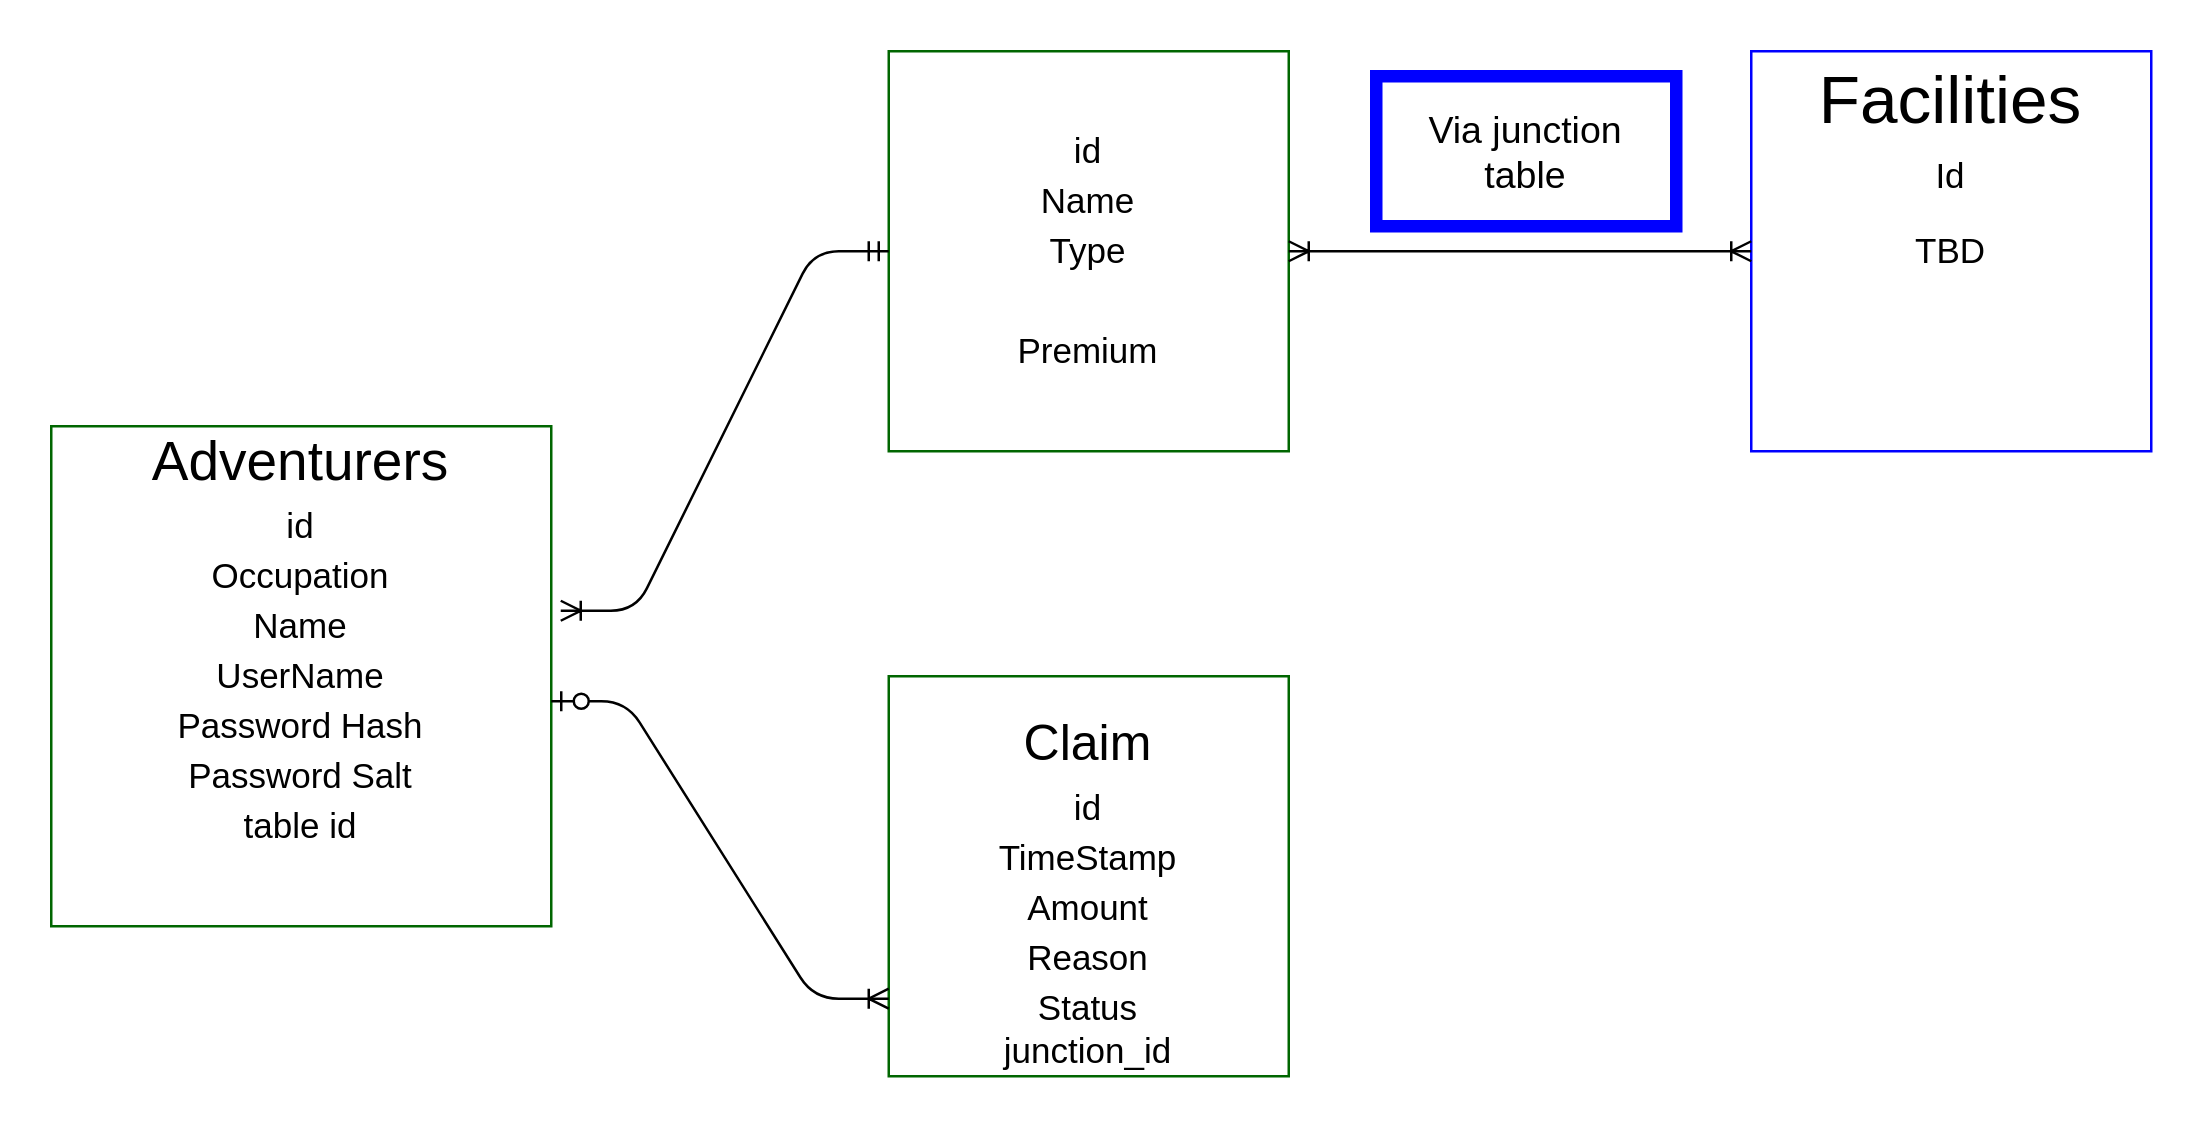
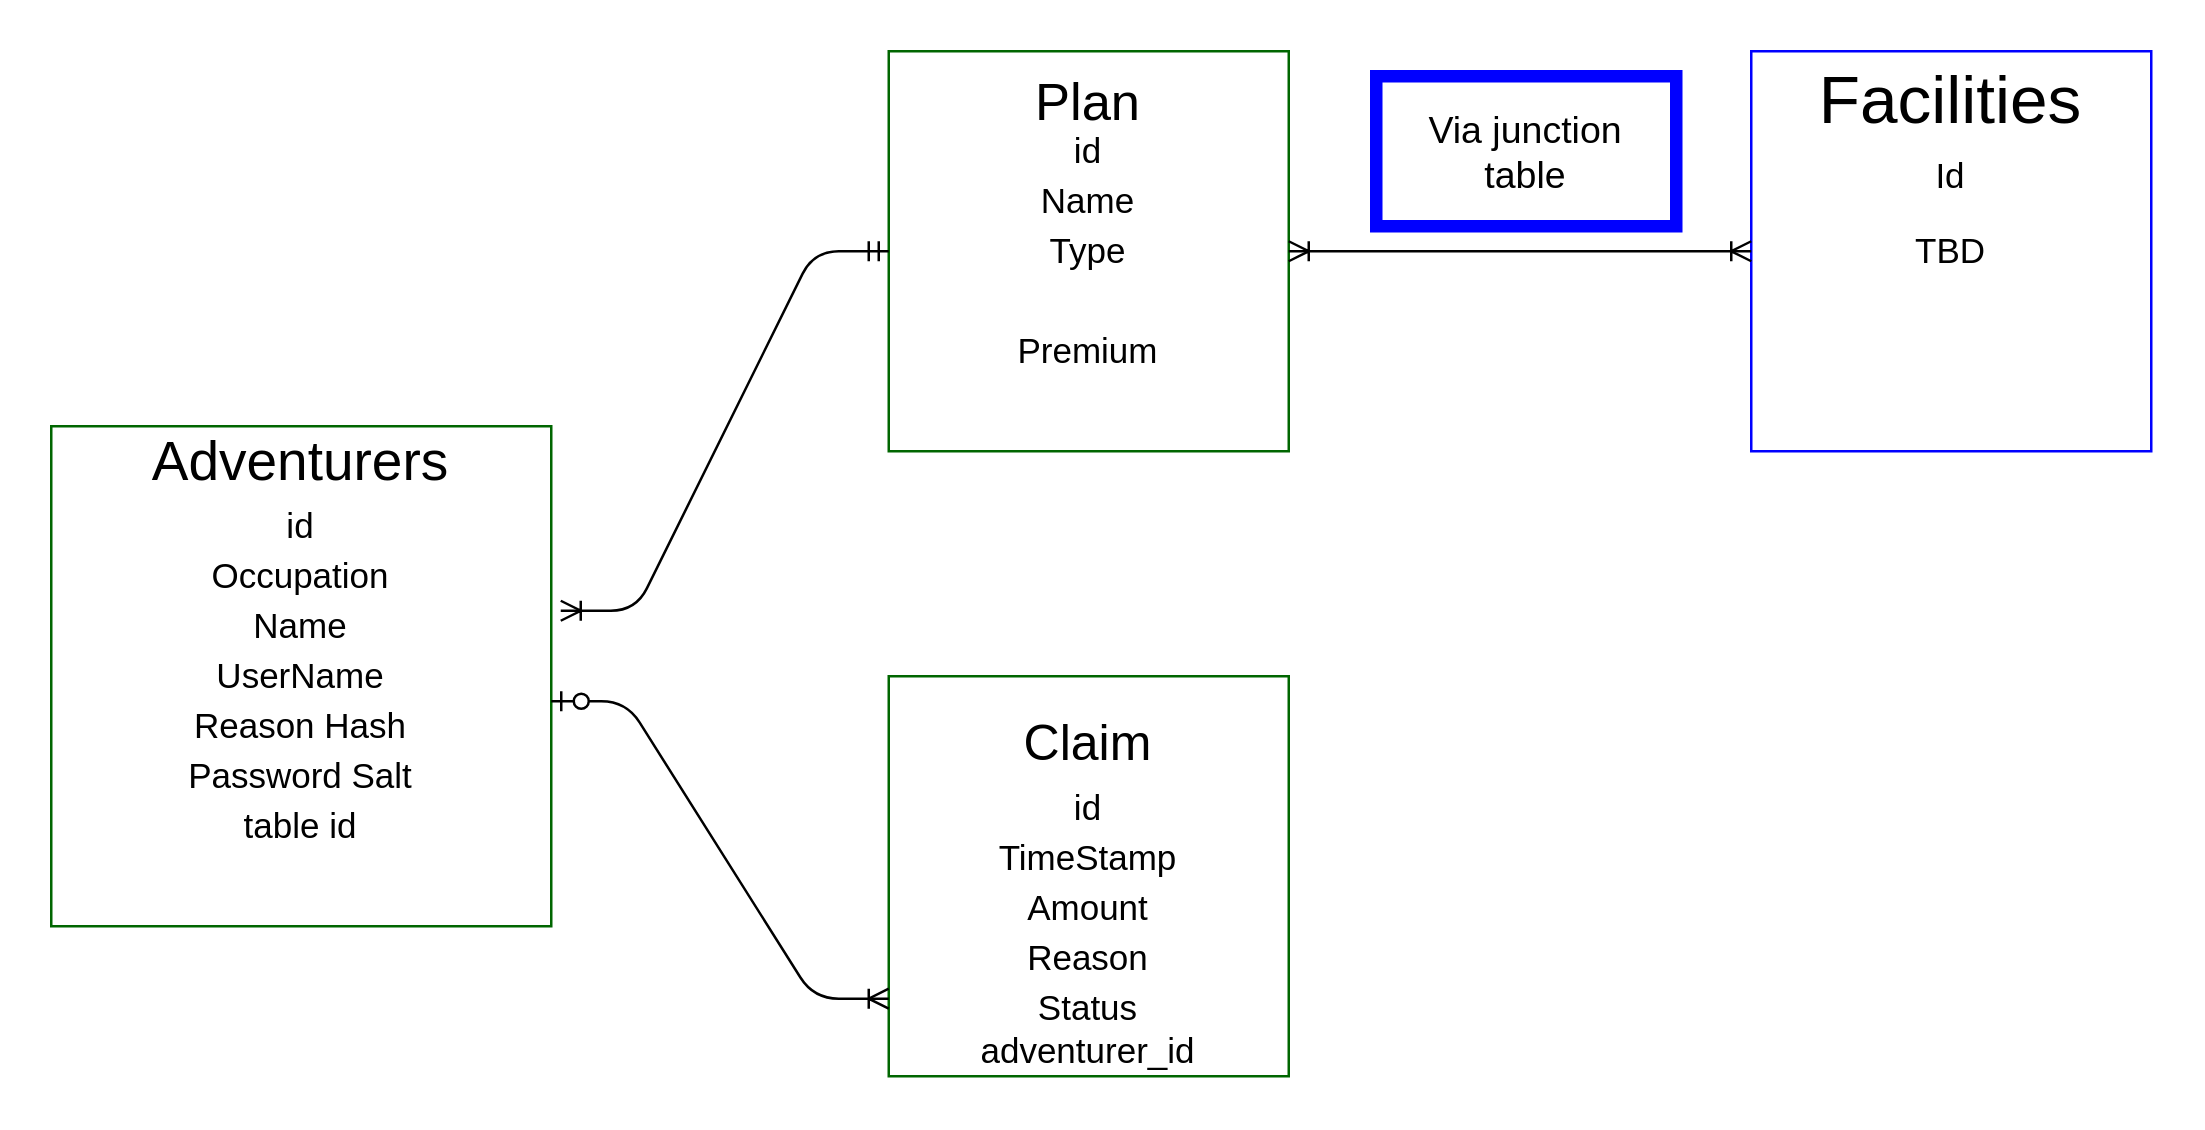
+ <mxCell id="5" value="&lt;font style=&quot;font-size: 21px&quot;&gt;Plan&lt;/font&gt;" style="text;html=1;strokeColor=none;fillColor=none;align=center;verticalAlign=middle;whiteSpace=wrap;rounded=0;" vertex="1" parent="1"><mxGeometry x="385" y="30" width="100" height="20" as="geometry" /></mxCell>
- <mxCell id="16" value="&lt;font style=&quot;font-size: 14px&quot;&gt;Password Hash&lt;/font&gt;" style="text;html=1;strokeColor=none;fillColor=none;align=center;verticalAlign=middle;whiteSpace=wrap;rounded=0;" vertex="1" parent="1"><mxGeometry x="50" y="280" width="140" height="20" as="geometry" /></mxCell>
+ <mxCell id="16" value="&lt;font style=&quot;font-size: 14px&quot;&gt;Reason Hash&lt;/font&gt;" style="text;html=1;strokeColor=none;fillColor=none;align=center;verticalAlign=middle;whiteSpace=wrap;rounded=0;" vertex="1" parent="1"><mxGeometry x="50" y="280" width="140" height="20" as="geometry" /></mxCell>
- <mxCell id="28" value="&lt;font style=&quot;font-size: 14px&quot;&gt;junction_id&lt;/font&gt;" style="text;html=1;strokeColor=none;fillColor=none;align=center;verticalAlign=middle;whiteSpace=wrap;rounded=0;" vertex="1" parent="1"><mxGeometry x="385" y="410" width="100" height="20" as="geometry" /></mxCell>
+ <mxCell id="28" value="&lt;font style=&quot;font-size: 14px&quot;&gt;adventurer_id&lt;/font&gt;" style="text;html=1;strokeColor=none;fillColor=none;align=center;verticalAlign=middle;whiteSpace=wrap;rounded=0;" vertex="1" parent="1"><mxGeometry x="385" y="410" width="100" height="20" as="geometry" /></mxCell>
